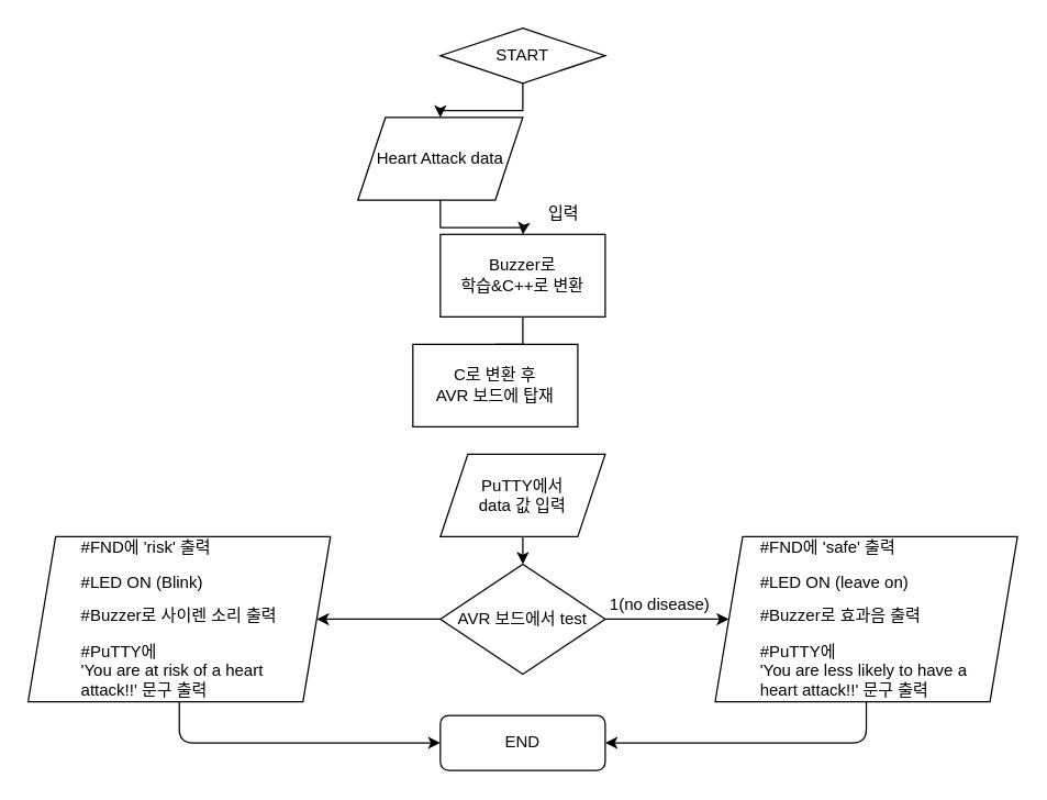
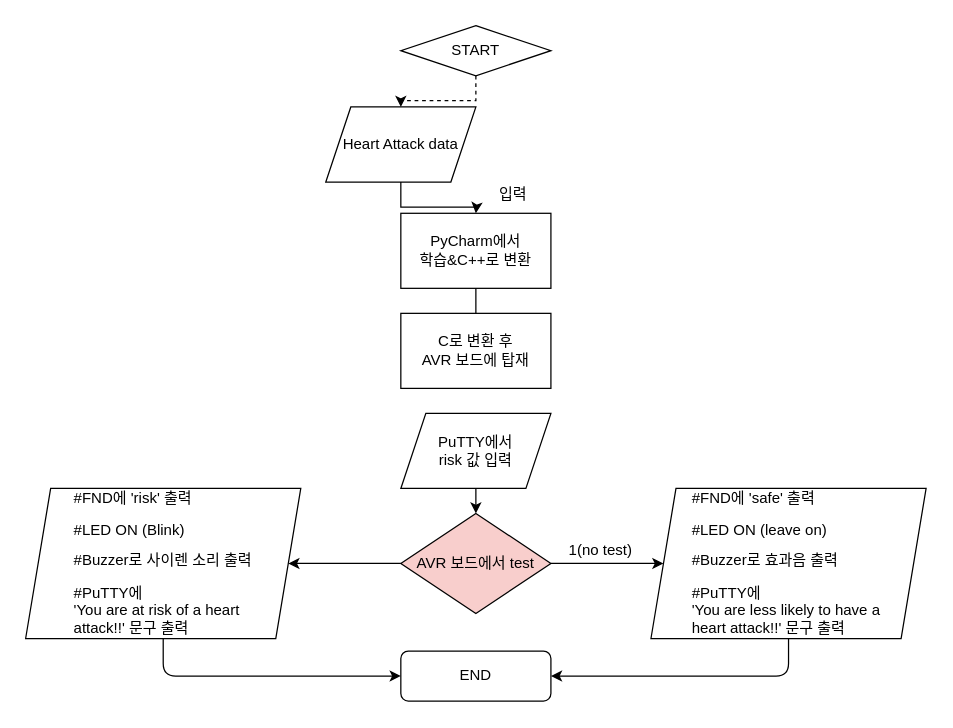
- <mxCell id="2" value="" style="edgeStyle=orthogonalEdgeStyle;rounded=0;orthogonalLoop=1;jettySize=auto;html=1;" edge="1" parent="1" source="3" target="7"><mxGeometry relative="1" as="geometry" /></mxCell>
+ <mxCell id="2" value="" style="edgeStyle=orthogonalEdgeStyle;rounded=0;orthogonalLoop=1;jettySize=auto;html=1;dashed=1;" edge="1" parent="1" source="3" target="7"><mxGeometry relative="1" as="geometry" /></mxCell>
- <mxCell id="5" value="Buzzer로 &lt;br&gt;학습&amp;amp;C++로 변환" style="rounded=0;whiteSpace=wrap;html=1;" parent="1" vertex="1"><mxGeometry x="320" y="170" width="120" height="60" as="geometry" /></mxCell>
+ <mxCell id="5" value="PyCharm에서 &lt;br&gt;학습&amp;amp;C++로 변환" style="rounded=0;whiteSpace=wrap;html=1;" parent="1" vertex="1"><mxGeometry x="320" y="170" width="120" height="60" as="geometry" /></mxCell>
- <mxCell id="8" value="C로 변환 후 &lt;br&gt;AVR 보드에 탑재" style="rounded=0;whiteSpace=wrap;html=1;" vertex="1" parent="1"><mxGeometry x="300" y="250" width="120" height="60" as="geometry" /></mxCell>
+ <mxCell id="8" value="C로 변환 후 &lt;br&gt;AVR 보드에 탑재" style="rounded=0;whiteSpace=wrap;html=1;" vertex="1" parent="1"><mxGeometry x="320" y="250" width="120" height="60" as="geometry" /></mxCell>
- <mxCell id="11" value="PuTTY에서&lt;br&gt;data 값 입력" style="shape=parallelogram;perimeter=parallelogramPerimeter;whiteSpace=wrap;html=1;fixedSize=1;" vertex="1" parent="1"><mxGeometry x="320" y="330" width="120" height="60" as="geometry" /></mxCell>
+ <mxCell id="11" value="PuTTY에서&lt;br&gt;risk 값 입력" style="shape=parallelogram;perimeter=parallelogramPerimeter;whiteSpace=wrap;html=1;fixedSize=1;" vertex="1" parent="1"><mxGeometry x="320" y="330" width="120" height="60" as="geometry" /></mxCell>
- <mxCell id="16" value="1(no disease)" style="text;html=1;strokeColor=none;fillColor=none;align=center;verticalAlign=middle;whiteSpace=wrap;rounded=0;" vertex="1" parent="1"><mxGeometry x="440" y="430" width="80" height="20" as="geometry" /></mxCell>
+ <mxCell id="16" value="1(no test)" style="text;html=1;strokeColor=none;fillColor=none;align=center;verticalAlign=middle;whiteSpace=wrap;rounded=0;" vertex="1" parent="1"><mxGeometry x="440" y="430" width="80" height="20" as="geometry" /></mxCell>
- <mxCell id="14" value="&lt;span&gt;AVR 보드에서 test&lt;/span&gt;" style="rhombus;whiteSpace=wrap;html=1;" vertex="1" parent="1"><mxGeometry x="320" y="410" width="120" height="80" as="geometry" /></mxCell>
+ <mxCell id="14" value="&lt;span&gt;AVR 보드에서 test&lt;/span&gt;" style="rhombus;whiteSpace=wrap;html=1;fillColor=#f8cecc;" vertex="1" parent="1"><mxGeometry x="320" y="410" width="120" height="80" as="geometry" /></mxCell>
